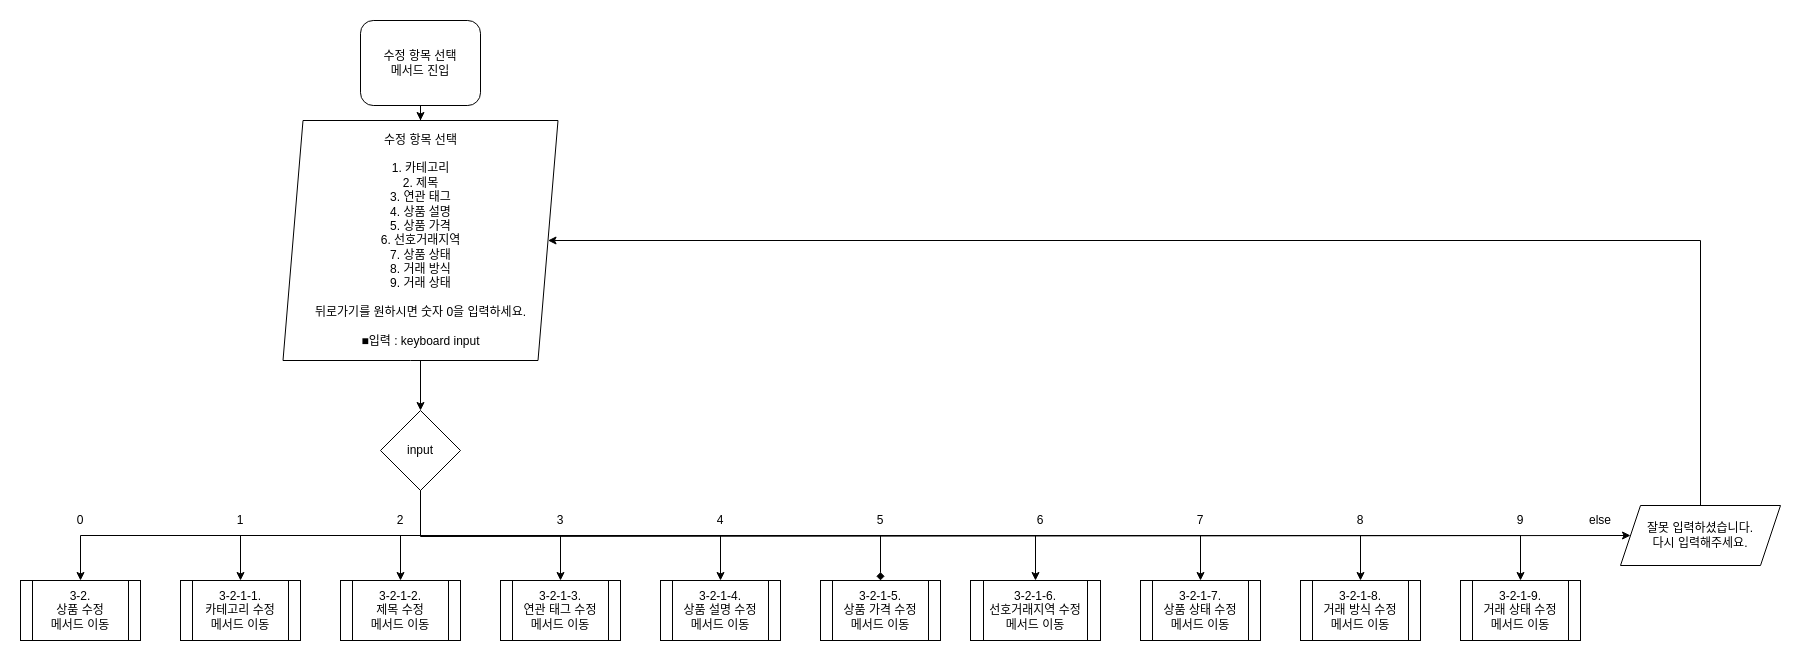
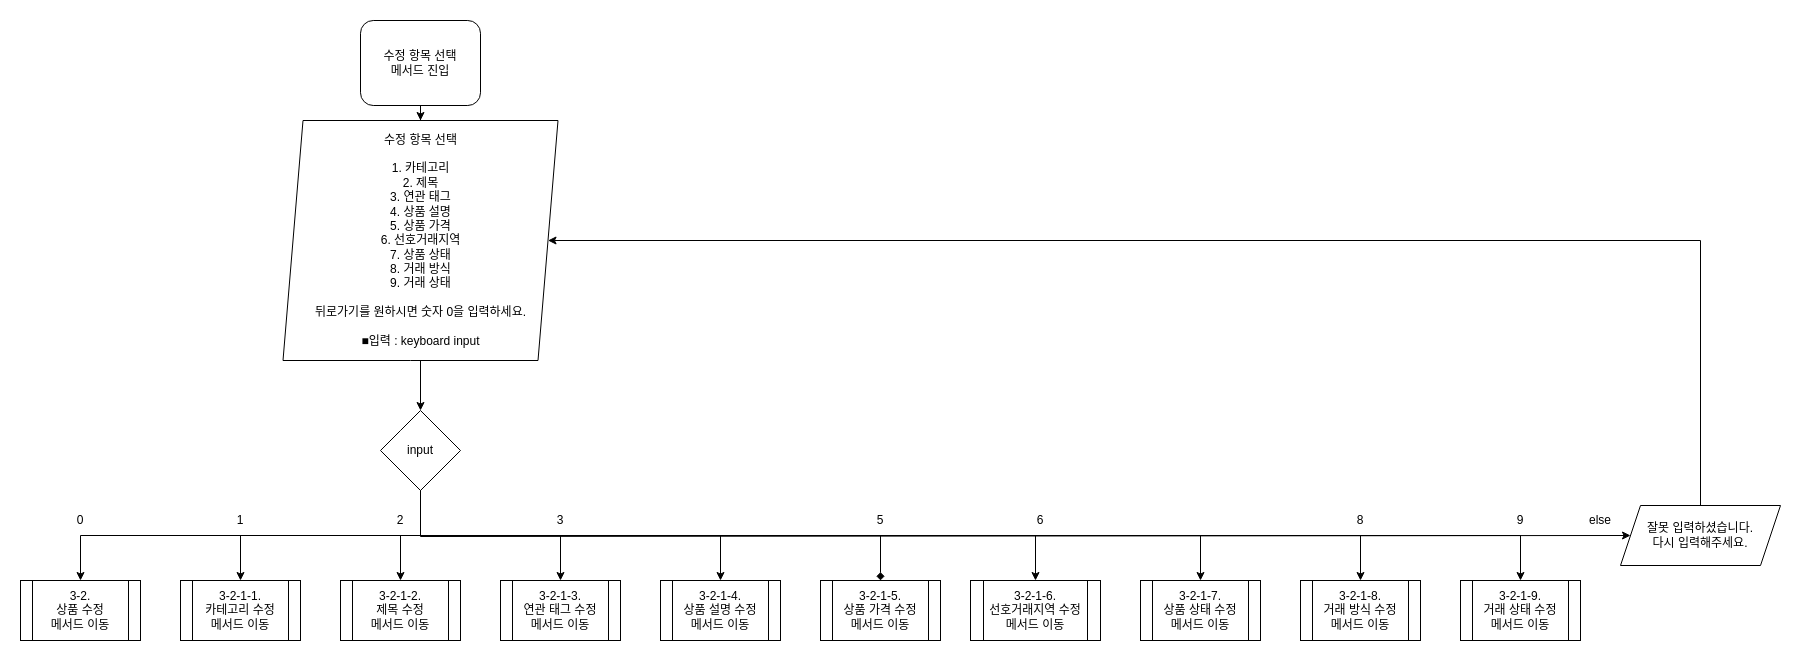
- <mxCell id="34" value="4" style="text;html=1;strokeColor=none;fillColor=none;align=center;verticalAlign=middle;whiteSpace=wrap;rounded=0;" vertex="1" parent="1"><mxGeometry x="700" y="510" width="40" height="20" as="geometry" /></mxCell>
- <mxCell id="36" value="7" style="text;html=1;strokeColor=none;fillColor=none;align=center;verticalAlign=middle;whiteSpace=wrap;rounded=0;" vertex="1" parent="1"><mxGeometry x="1180" y="510" width="40" height="20" as="geometry" /></mxCell>
